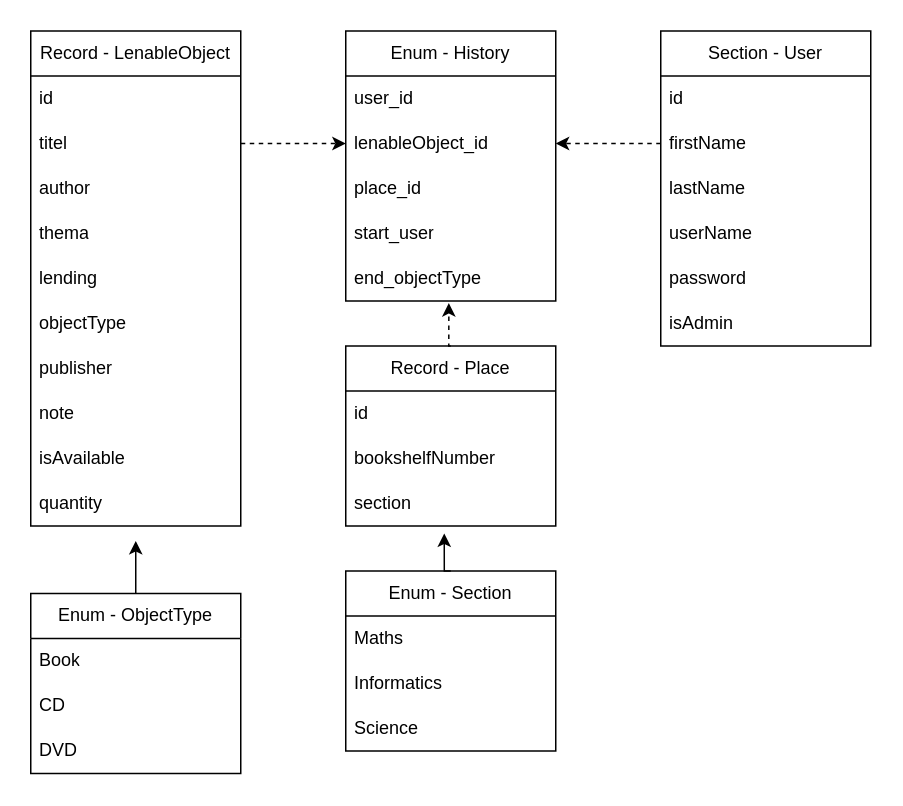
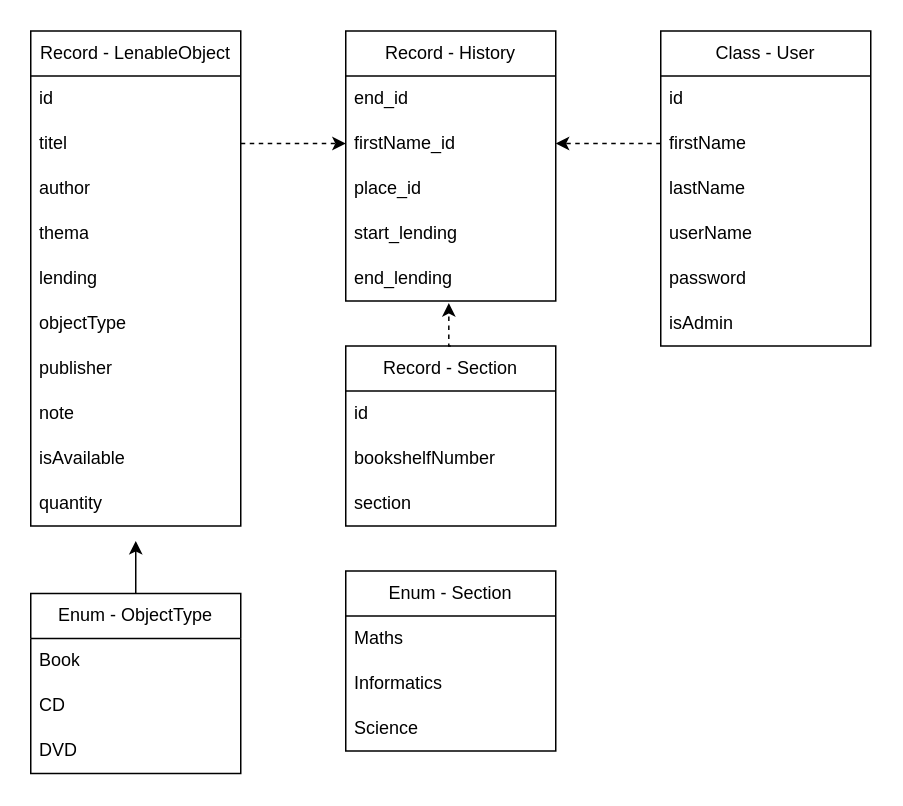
- <mxCell id="17" value="Enum - History" style="swimlane;fontStyle=0;childLayout=stackLayout;horizontal=1;startSize=30;horizontalStack=0;resizeParent=1;resizeParentMax=0;resizeLast=0;collapsible=1;marginBottom=0;whiteSpace=wrap;html=1;" vertex="1" parent="1"><mxGeometry x="230" y="20" width="140" height="180" as="geometry" /></mxCell>
+ <mxCell id="17" value="Record - History" style="swimlane;fontStyle=0;childLayout=stackLayout;horizontal=1;startSize=30;horizontalStack=0;resizeParent=1;resizeParentMax=0;resizeLast=0;collapsible=1;marginBottom=0;whiteSpace=wrap;html=1;" vertex="1" parent="1"><mxGeometry x="230" y="20" width="140" height="180" as="geometry" /></mxCell>
- <mxCell id="27" value="Section - User" style="swimlane;fontStyle=0;childLayout=stackLayout;horizontal=1;startSize=30;horizontalStack=0;resizeParent=1;resizeParentMax=0;resizeLast=0;collapsible=1;marginBottom=0;whiteSpace=wrap;html=1;" vertex="1" parent="1"><mxGeometry x="440" y="20" width="140" height="210" as="geometry" /></mxCell>
+ <mxCell id="27" value="Class - User" style="swimlane;fontStyle=0;childLayout=stackLayout;horizontal=1;startSize=30;horizontalStack=0;resizeParent=1;resizeParentMax=0;resizeLast=0;collapsible=1;marginBottom=0;whiteSpace=wrap;html=1;" vertex="1" parent="1"><mxGeometry x="440" y="20" width="140" height="210" as="geometry" /></mxCell>
- <mxCell id="18" value="user_id" style="text;strokeColor=none;fillColor=none;align=left;verticalAlign=middle;spacingLeft=4;spacingRight=4;overflow=hidden;points=[[0,0.5],[1,0.5]];portConstraint=eastwest;rotatable=0;whiteSpace=wrap;html=1;" vertex="1" parent="17"><mxGeometry y="30" width="140" height="30" as="geometry" /></mxCell>
+ <mxCell id="18" value="end_id" style="text;strokeColor=none;fillColor=none;align=left;verticalAlign=middle;spacingLeft=4;spacingRight=4;overflow=hidden;points=[[0,0.5],[1,0.5]];portConstraint=eastwest;rotatable=0;whiteSpace=wrap;html=1;" vertex="1" parent="17"><mxGeometry y="30" width="140" height="30" as="geometry" /></mxCell>
- <mxCell id="19" value="lenableObject_id" style="text;strokeColor=none;fillColor=none;align=left;verticalAlign=middle;spacingLeft=4;spacingRight=4;overflow=hidden;points=[[0,0.5],[1,0.5]];portConstraint=eastwest;rotatable=0;whiteSpace=wrap;html=1;" vertex="1" parent="17"><mxGeometry y="60" width="140" height="30" as="geometry" /></mxCell>
+ <mxCell id="19" value="firstName_id" style="text;strokeColor=none;fillColor=none;align=left;verticalAlign=middle;spacingLeft=4;spacingRight=4;overflow=hidden;points=[[0,0.5],[1,0.5]];portConstraint=eastwest;rotatable=0;whiteSpace=wrap;html=1;" vertex="1" parent="17"><mxGeometry y="60" width="140" height="30" as="geometry" /></mxCell>
- <mxCell id="21" value="start_user" style="text;strokeColor=none;fillColor=none;align=left;verticalAlign=middle;spacingLeft=4;spacingRight=4;overflow=hidden;points=[[0,0.5],[1,0.5]];portConstraint=eastwest;rotatable=0;whiteSpace=wrap;html=1;" vertex="1" parent="17"><mxGeometry y="120" width="140" height="30" as="geometry" /></mxCell>
+ <mxCell id="21" value="start_lending" style="text;strokeColor=none;fillColor=none;align=left;verticalAlign=middle;spacingLeft=4;spacingRight=4;overflow=hidden;points=[[0,0.5],[1,0.5]];portConstraint=eastwest;rotatable=0;whiteSpace=wrap;html=1;" vertex="1" parent="17"><mxGeometry y="120" width="140" height="30" as="geometry" /></mxCell>
- <mxCell id="22" value="end_objectType" style="text;strokeColor=none;fillColor=none;align=left;verticalAlign=middle;spacingLeft=4;spacingRight=4;overflow=hidden;points=[[0,0.5],[1,0.5]];portConstraint=eastwest;rotatable=0;whiteSpace=wrap;html=1;" vertex="1" parent="17"><mxGeometry y="150" width="140" height="30" as="geometry" /></mxCell>
+ <mxCell id="22" value="end_lending" style="text;strokeColor=none;fillColor=none;align=left;verticalAlign=middle;spacingLeft=4;spacingRight=4;overflow=hidden;points=[[0,0.5],[1,0.5]];portConstraint=eastwest;rotatable=0;whiteSpace=wrap;html=1;" vertex="1" parent="17"><mxGeometry y="150" width="140" height="30" as="geometry" /></mxCell>
- <mxCell id="23" value="Record - Place" style="swimlane;fontStyle=0;childLayout=stackLayout;horizontal=1;startSize=30;horizontalStack=0;resizeParent=1;resizeParentMax=0;resizeLast=0;collapsible=1;marginBottom=0;whiteSpace=wrap;html=1;" vertex="1" parent="1"><mxGeometry x="230" y="230" width="140" height="120" as="geometry" /></mxCell>
+ <mxCell id="23" value="Record - Section" style="swimlane;fontStyle=0;childLayout=stackLayout;horizontal=1;startSize=30;horizontalStack=0;resizeParent=1;resizeParentMax=0;resizeLast=0;collapsible=1;marginBottom=0;whiteSpace=wrap;html=1;" vertex="1" parent="1"><mxGeometry x="230" y="230" width="140" height="120" as="geometry" /></mxCell>
- <mxCell id="41" style="edgeStyle=orthogonalEdgeStyle;rounded=0;orthogonalLoop=1;jettySize=auto;html=1;exitX=0.5;exitY=0;exitDx=0;exitDy=0;entryX=0.469;entryY=1.167;entryDx=0;entryDy=0;entryPerimeter=0;" edge="1" parent="1" source="34" target="26"><mxGeometry relative="1" as="geometry" /></mxCell>
